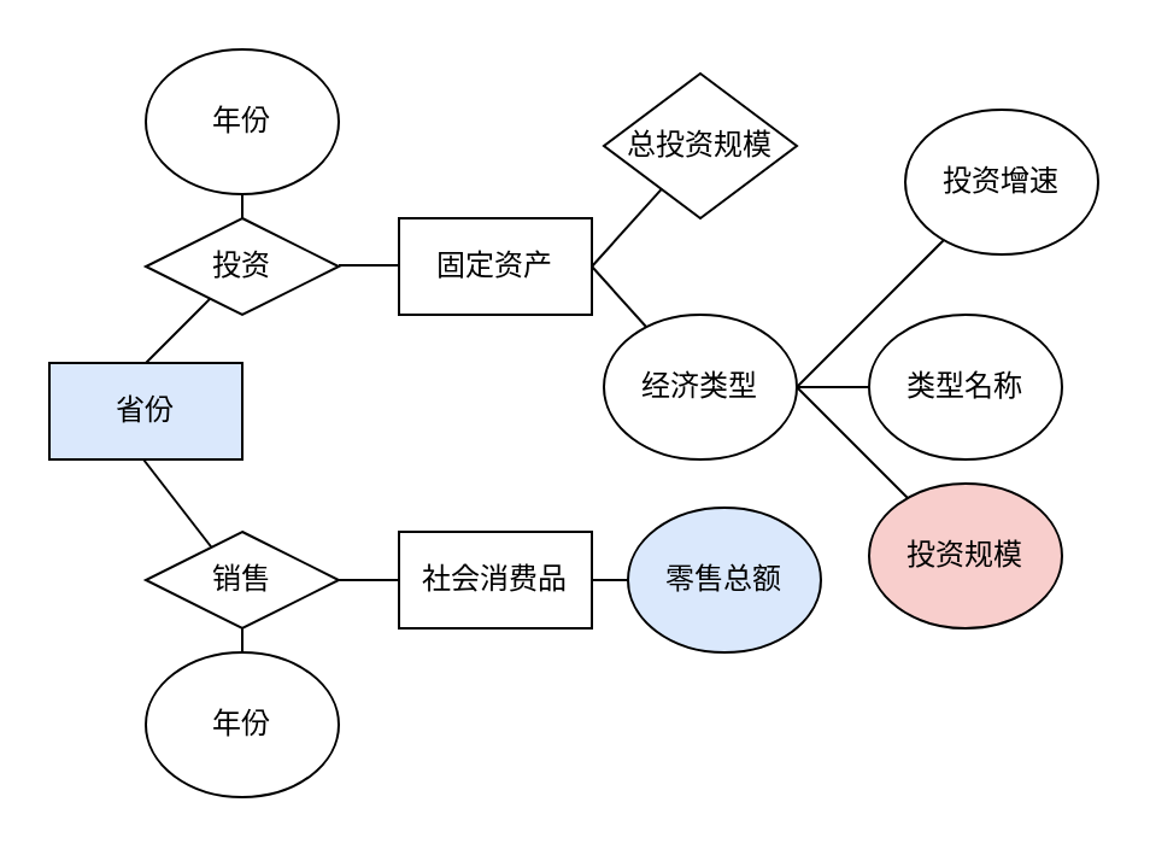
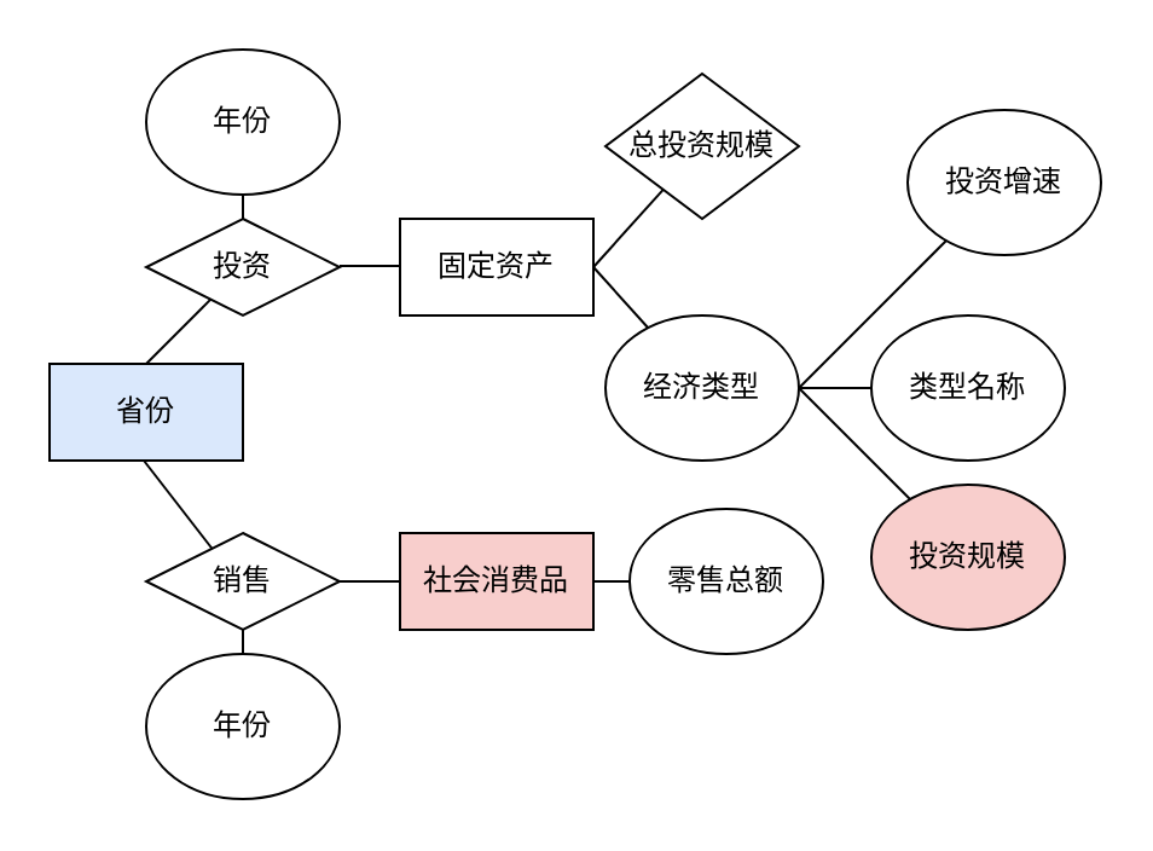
- <mxCell id="24" value="社会消费品" style="rounded=0;whiteSpace=wrap;html=1;" vertex="1" parent="1"><mxGeometry x="165" y="220" width="80" height="40" as="geometry" /></mxCell>
+ <mxCell id="24" value="社会消费品" style="rounded=0;whiteSpace=wrap;html=1;fillColor=#f8cecc;" vertex="1" parent="1"><mxGeometry x="165" y="220" width="80" height="40" as="geometry" /></mxCell>
- <mxCell id="26" value="零售总额" style="ellipse;whiteSpace=wrap;html=1;fillColor=#dae8fc;" vertex="1" parent="1"><mxGeometry x="260" y="210" width="80" height="60" as="geometry" /></mxCell>
+ <mxCell id="26" value="零售总额" style="ellipse;whiteSpace=wrap;html=1;" vertex="1" parent="1"><mxGeometry x="260" y="210" width="80" height="60" as="geometry" /></mxCell>
